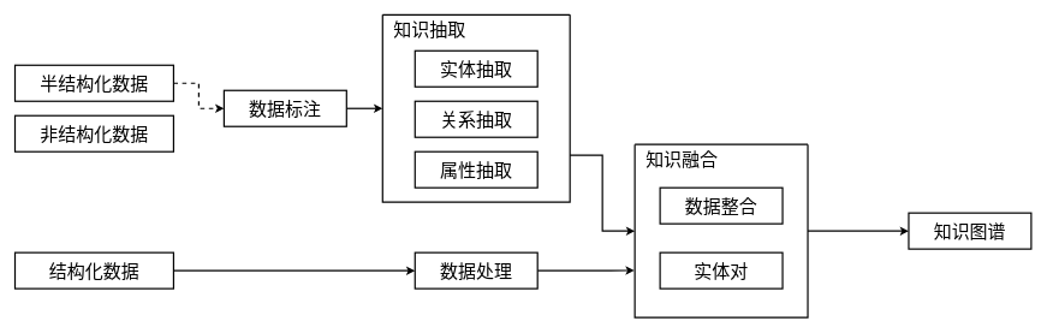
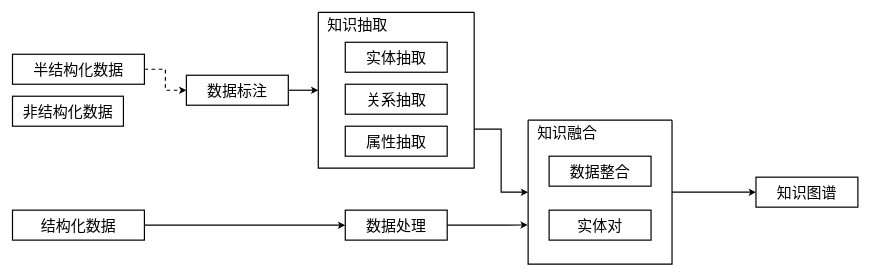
- <mxCell id="4" value="&lt;font style=&quot;font-size: 25px;&quot;&gt;非结构化数据&lt;/font&gt;" style="rounded=0;whiteSpace=wrap;html=1;strokeWidth=2;" vertex="1" parent="1"><mxGeometry x="20" y="160" width="220" height="50" as="geometry" /></mxCell>
+ <mxCell id="4" value="&lt;font style=&quot;font-size: 25px;&quot;&gt;非结构化数据&lt;/font&gt;" style="rounded=0;whiteSpace=wrap;html=1;strokeWidth=2;" vertex="1" parent="1"><mxGeometry x="20" y="160" width="185" height="50" as="geometry" /></mxCell>
